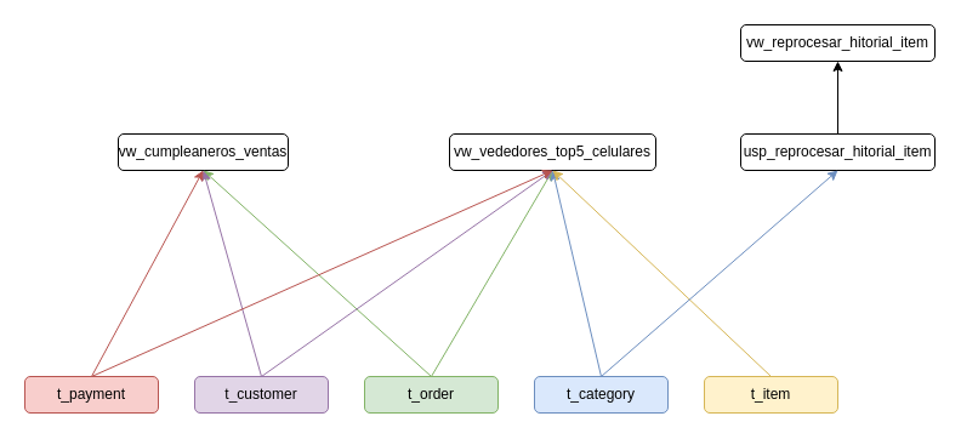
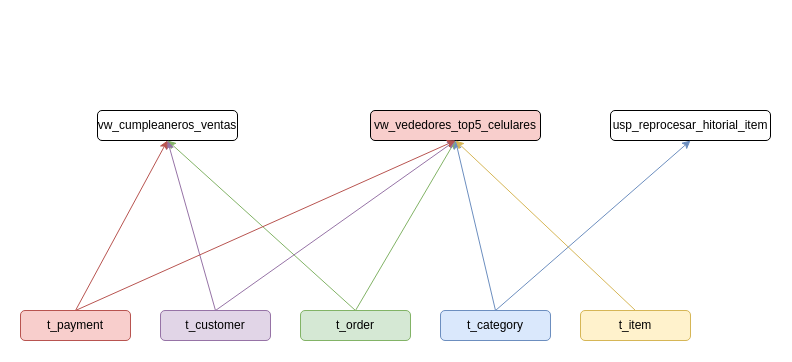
- <mxCell id="14" value="vw_reprocesar_hitorial_item" style="rounded=1;whiteSpace=wrap;html=1;" vertex="1" parent="1"><mxGeometry x="610" y="20" width="160" height="30" as="geometry" /></mxCell>
- <mxCell id="16" style="edgeStyle=orthogonalEdgeStyle;rounded=0;orthogonalLoop=1;jettySize=auto;html=1;" edge="1" parent="1" source="17" target="14"><mxGeometry relative="1" as="geometry" /></mxCell>
- <mxCell id="7" value="vw_vededores_top5_celulares" style="rounded=1;whiteSpace=wrap;html=1;" vertex="1" parent="1"><mxGeometry x="370" y="110" width="170" height="30" as="geometry" /></mxCell>
+ <mxCell id="7" value="vw_vededores_top5_celulares" style="rounded=1;whiteSpace=wrap;html=1;fillColor=#f8cecc;" vertex="1" parent="1"><mxGeometry x="370" y="110" width="170" height="30" as="geometry" /></mxCell>
